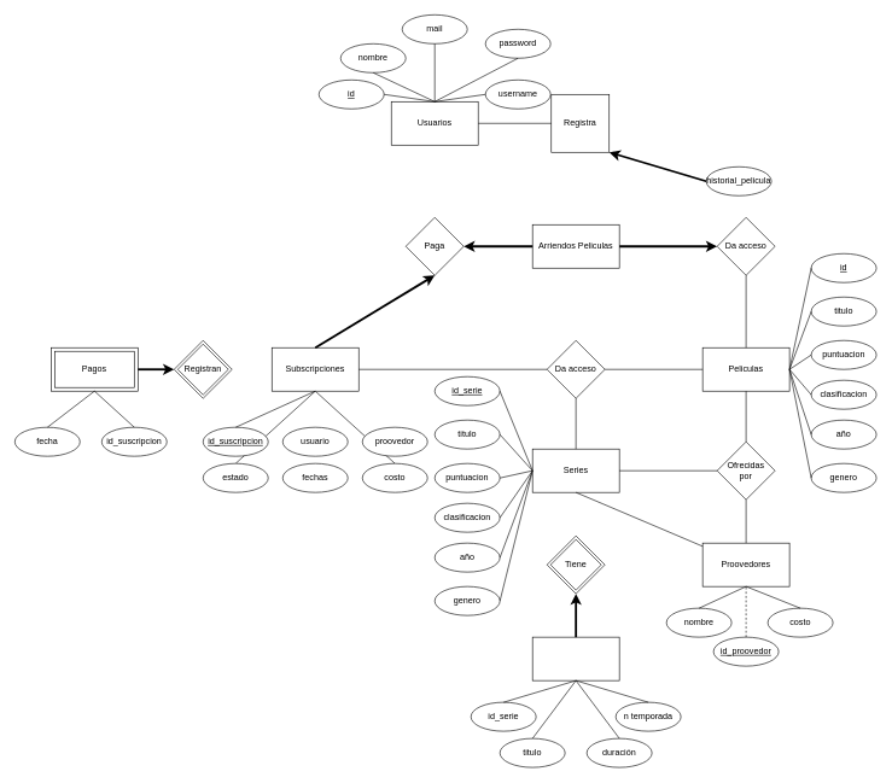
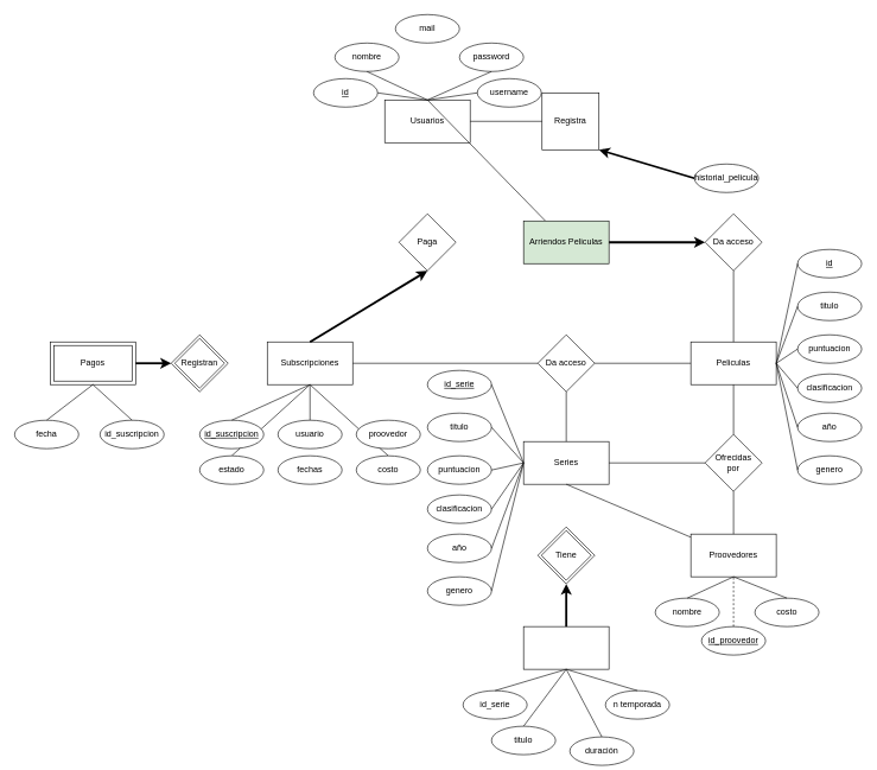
- <mxCell id="8" value="password" style="ellipse;whiteSpace=wrap;html=1;" parent="1" vertex="1"><mxGeometry x="670" y="40" width="90" height="40" as="geometry" /></mxCell>
+ <mxCell id="8" value="password" style="ellipse;whiteSpace=wrap;html=1;" parent="1" vertex="1"><mxGeometry x="645" y="60" width="90" height="40" as="geometry" /></mxCell>
- <mxCell id="10" value="" style="endArrow=none;html=1;rounded=0;entryX=0.5;entryY=1;entryDx=0;entryDy=0;exitX=0.5;exitY=0;exitDx=0;exitDy=0;" parent="1" source="4" target="7" edge="1"><mxGeometry width="50" height="50" relative="1" as="geometry"><mxPoint x="520" y="300" as="sourcePoint" /><mxPoint x="570" y="250" as="targetPoint" /></mxGeometry></mxCell>
+ <mxCell id="10" value="" style="endArrow=none;html=1;rounded=0;exitX=0.5;exitY=0;exitDx=0;exitDy=0;" parent="1" source="4" target="18" edge="1"><mxGeometry width="50" height="50" relative="1" as="geometry"><mxPoint x="520" y="300" as="sourcePoint" /><mxPoint x="570" y="250" as="targetPoint" /></mxGeometry></mxCell>
- <mxCell id="19" value="" style="endArrow=none;html=1;rounded=0;entryX=0;entryY=0.5;entryDx=0;entryDy=0;startArrow=classic;startFill=1;strokeWidth=3;" parent="1" source="15" target="18" edge="1"><mxGeometry width="50" height="50" relative="1" as="geometry"><mxPoint x="640" y="390" as="sourcePoint" /><mxPoint x="710.711" y="340" as="targetPoint" /></mxGeometry></mxCell>
- <mxCell id="18" value="Arriendos Peliculas" style="rounded=0;whiteSpace=wrap;html=1;" parent="1" vertex="1"><mxGeometry x="735" y="310" width="120" height="60" as="geometry" /></mxCell>
+ <mxCell id="18" value="Arriendos Peliculas" style="rounded=0;whiteSpace=wrap;html=1;fillColor=#d5e8d4;" parent="1" vertex="1"><mxGeometry x="735" y="310" width="120" height="60" as="geometry" /></mxCell>
+ <mxCell id="73" value="" style="endArrow=none;html=1;rounded=0;exitX=0.5;exitY=1;exitDx=0;exitDy=0;entryX=0.5;entryY=0;entryDx=0;entryDy=0;" edge="1" parent="1" source="16" target="70"><mxGeometry relative="1" as="geometry"><mxPoint x="455" y="560" as="sourcePoint" /><mxPoint x="345" y="610" as="targetPoint" /></mxGeometry></mxCell>
- <mxCell id="83" value="duración" style="ellipse;whiteSpace=wrap;html=1;" vertex="1" parent="1"><mxGeometry x="810" y="1020" width="90" height="40" as="geometry" /></mxCell>
+ <mxCell id="83" value="duración" style="ellipse;whiteSpace=wrap;html=1;" vertex="1" parent="1"><mxGeometry x="800" y="1035" width="90" height="40" as="geometry" /></mxCell>
